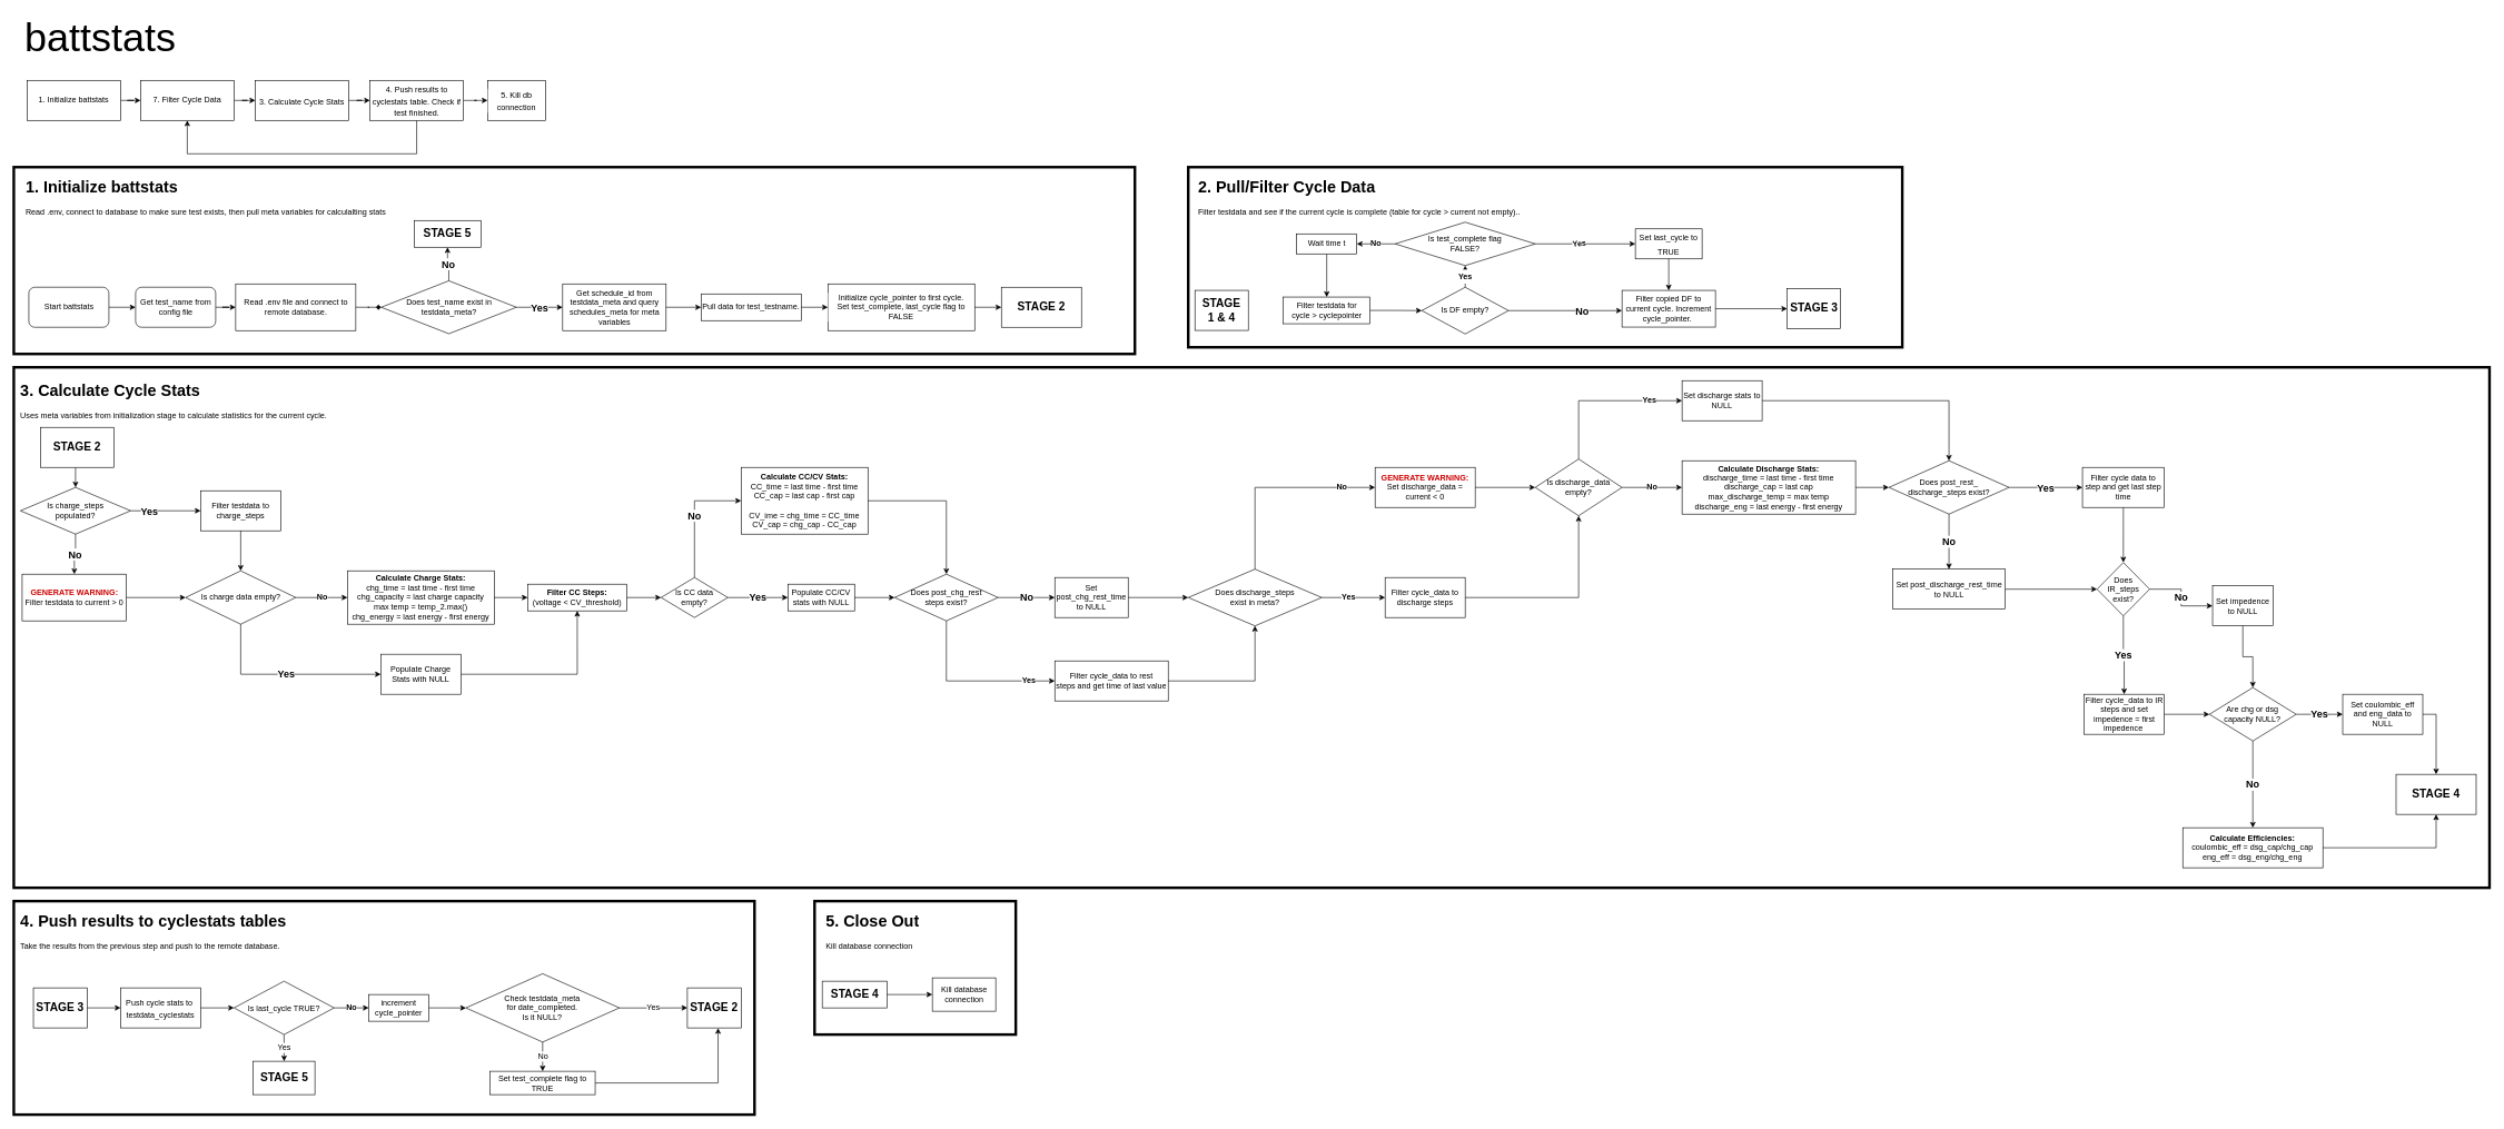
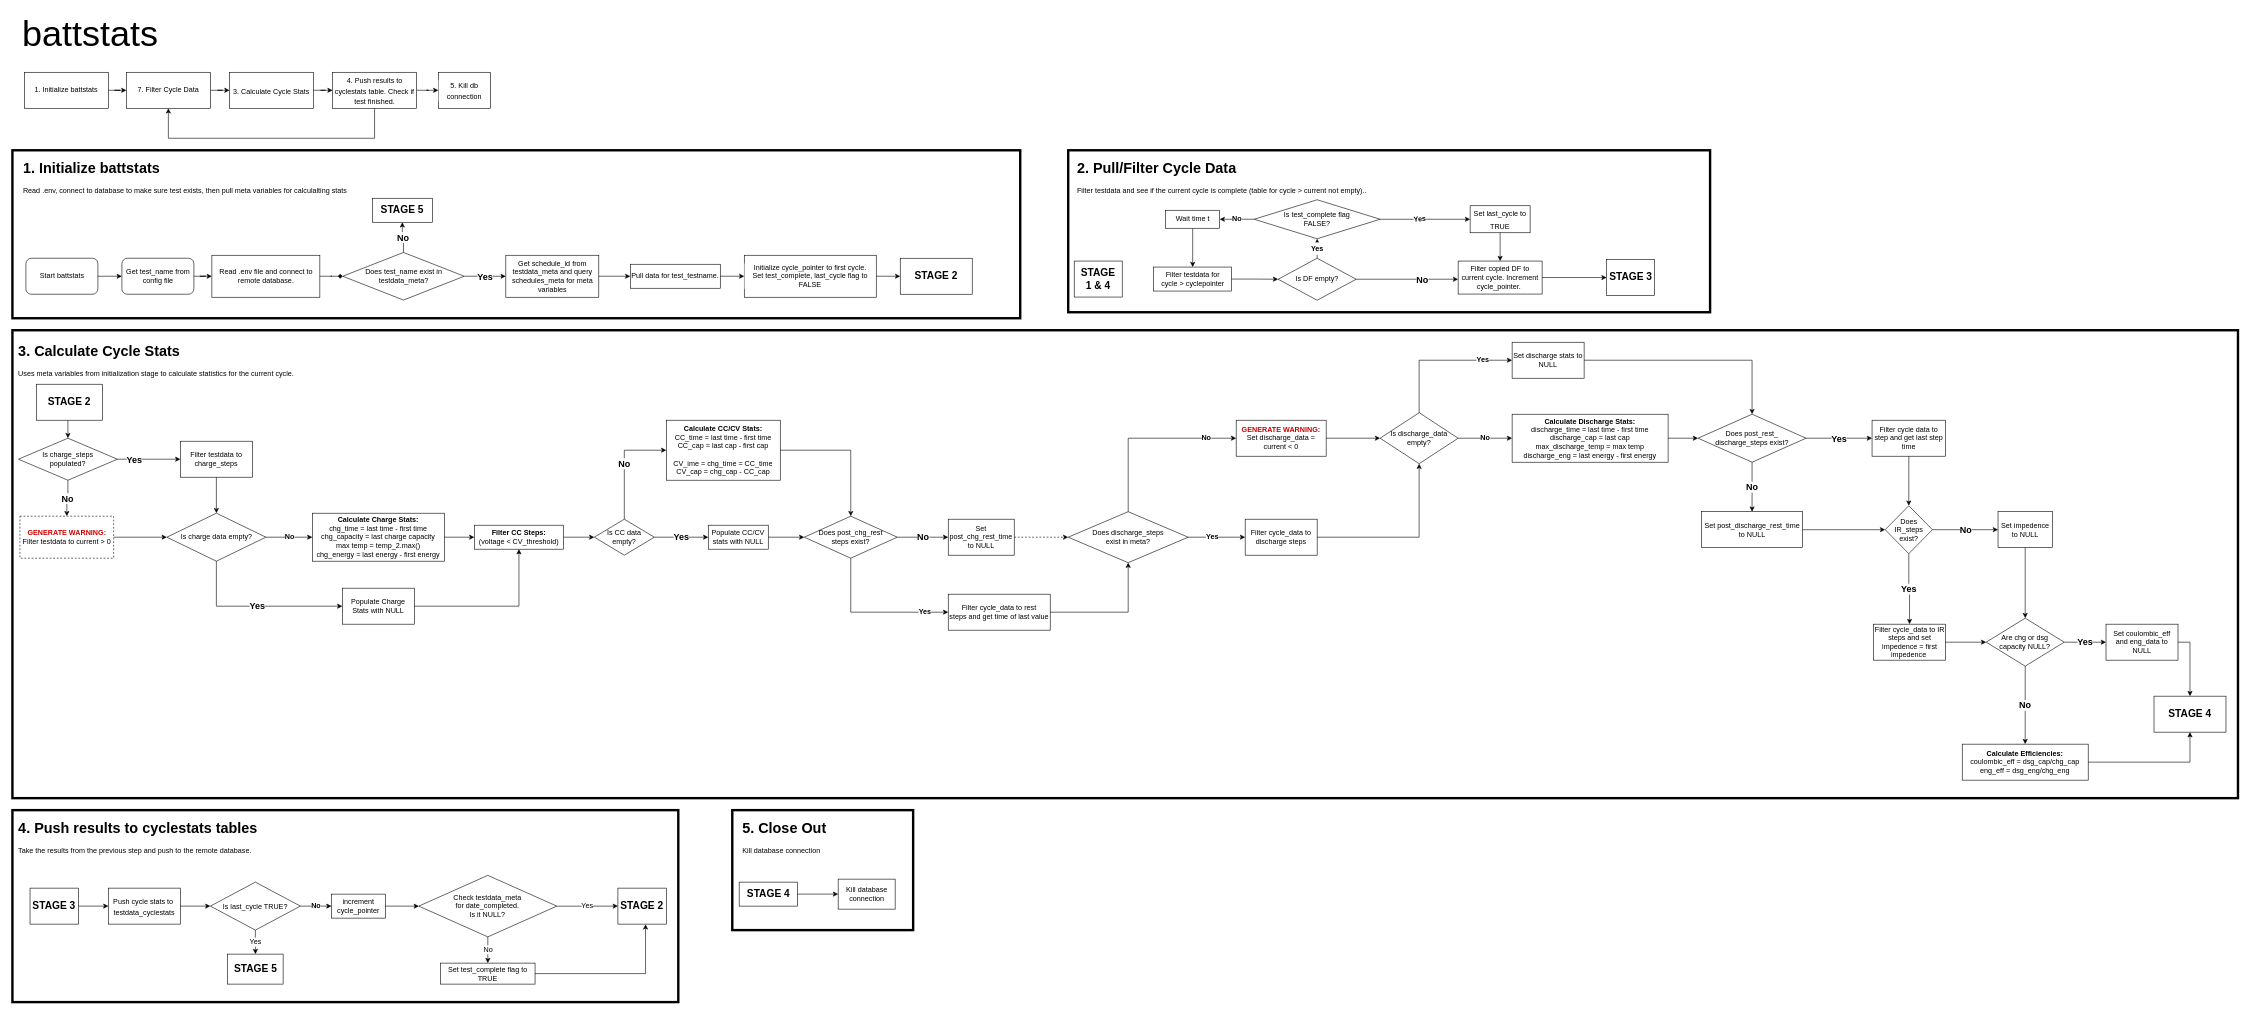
- <mxCell id="35" value="&lt;b style=&quot;color: rgb(204, 0, 0);&quot;&gt;GENERATE WARNING:&lt;/b&gt;&lt;br&gt;Filter testdata to current &amp;gt; 0" style="rounded=0;whiteSpace=wrap;html=1;" parent="32" vertex="1"><mxGeometry x="12.51" y="310" width="156.25" height="70" as="geometry" /></mxCell>
+ <mxCell id="35" value="&lt;b style=&quot;color: rgb(204, 0, 0);&quot;&gt;GENERATE WARNING:&lt;/b&gt;&lt;br&gt;Filter testdata to current &amp;gt; 0" style="rounded=0;whiteSpace=wrap;html=1;dashed=1;" parent="32" vertex="1"><mxGeometry x="12.51" y="310" width="156.25" height="70" as="geometry" /></mxCell>
- <mxCell id="63" style="edgeStyle=orthogonalEdgeStyle;rounded=0;orthogonalLoop=1;jettySize=auto;html=1;entryX=0;entryY=0.5;entryDx=0;entryDy=0;fontSize=12;fontColor=#000000;strokeWidth=1;" parent="32" source="58" target="62" edge="1"><mxGeometry relative="1" as="geometry" /></mxCell>
+ <mxCell id="63" style="edgeStyle=orthogonalEdgeStyle;rounded=0;orthogonalLoop=1;jettySize=auto;html=1;entryX=0;entryY=0.5;entryDx=0;entryDy=0;fontSize=12;fontColor=#000000;strokeWidth=1;dashed=1;" parent="32" source="58" target="62" edge="1"><mxGeometry relative="1" as="geometry" /></mxCell>
- <mxCell id="88" value="Set impedence to NULL" style="whiteSpace=wrap;html=1;rounded=0;" parent="32" vertex="1"><mxGeometry x="3295" y="327.5" width="90.63" height="60" as="geometry" /></mxCell>
+ <mxCell id="88" value="Set impedence to NULL" style="whiteSpace=wrap;html=1;rounded=0;" parent="32" vertex="1"><mxGeometry x="3310" y="302.5" width="90.63" height="60" as="geometry" /></mxCell>
